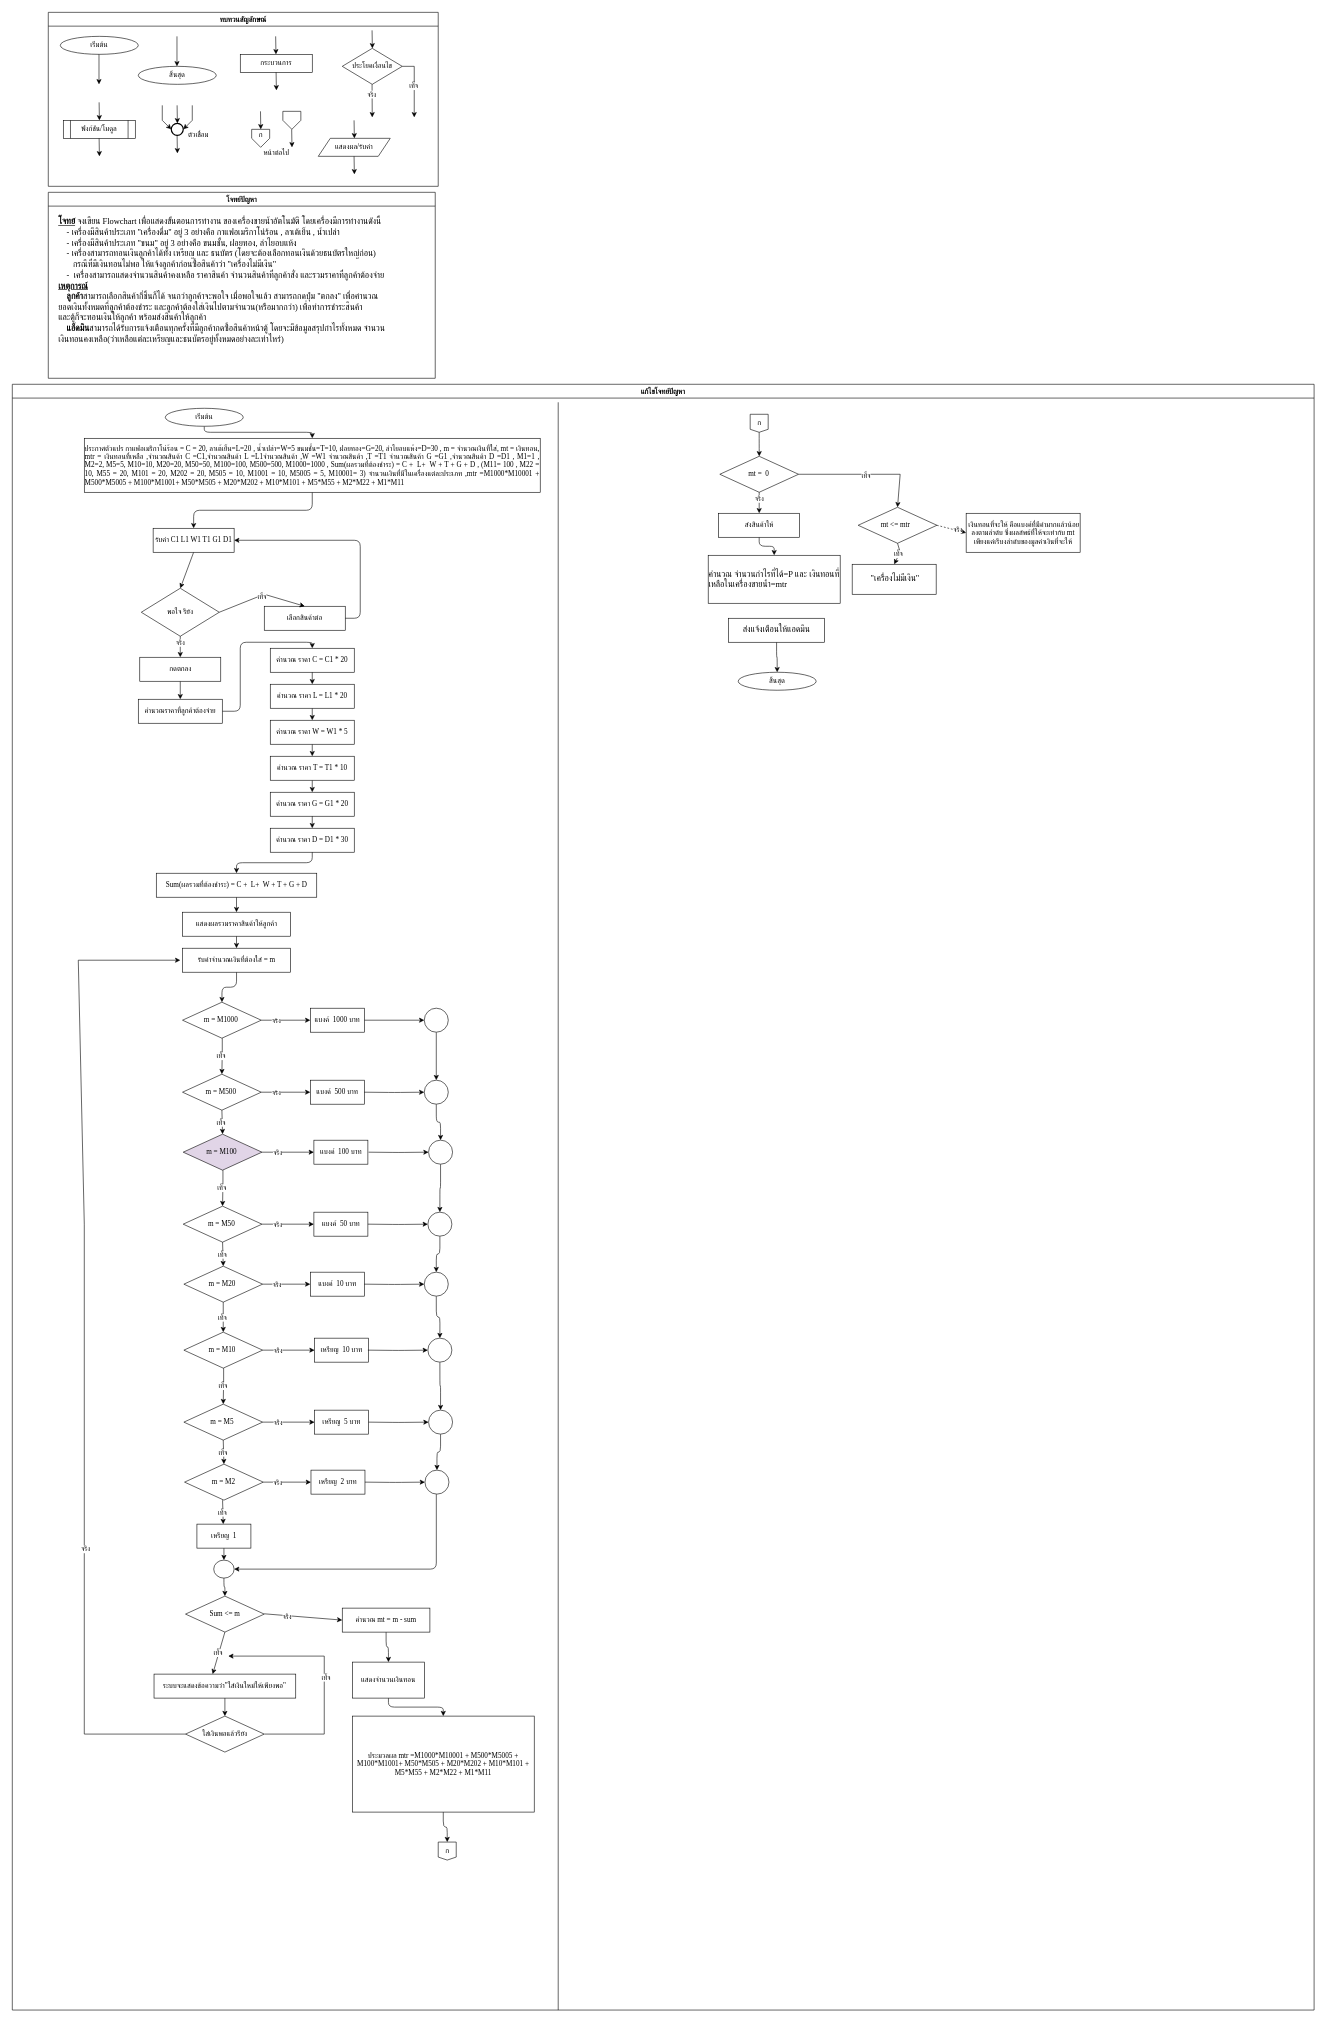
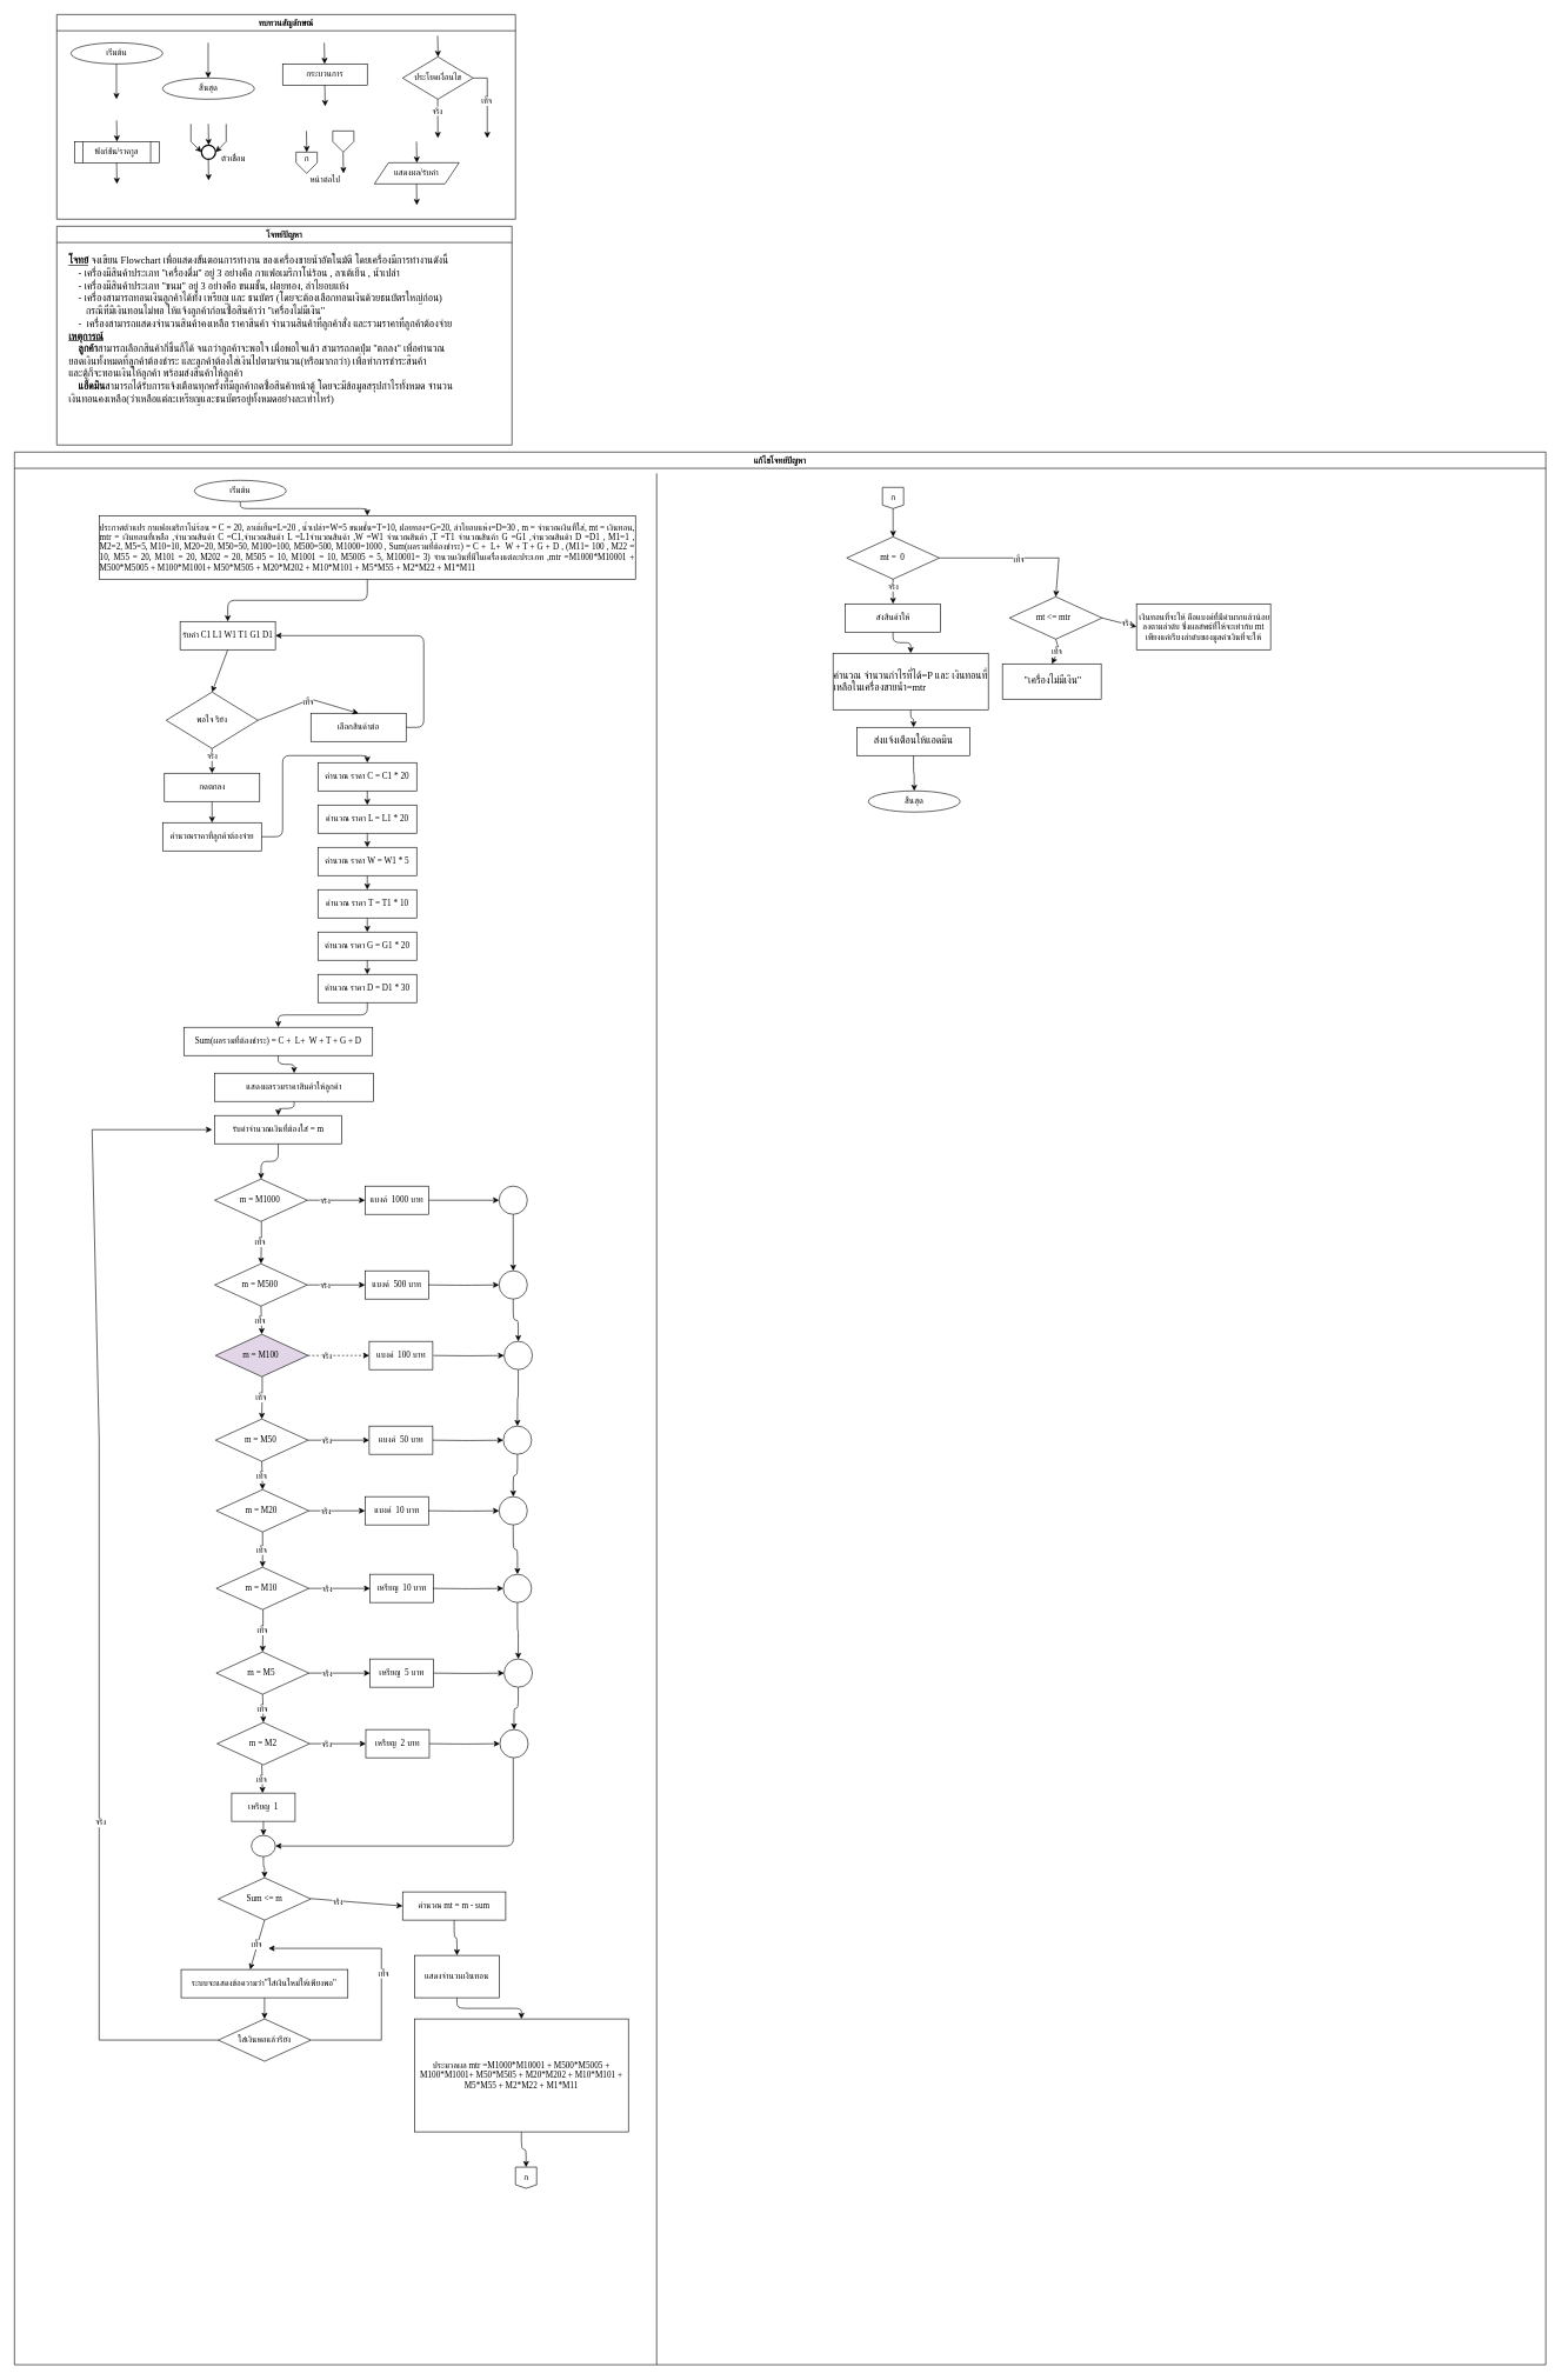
- <mxCell id="16" value="&lt;font data-font-src=&quot;https://fonts.googleapis.com/css?family=Sarabun&quot; face=&quot;Sarabun&quot;&gt;ฟังก์ชัน/โมดูล&lt;/font&gt;" style="shape=process;whiteSpace=wrap;html=1;backgroundOutline=1;" parent="2" vertex="1"><mxGeometry x="25" y="180" width="120" height="30" as="geometry" /></mxCell>
+ <mxCell id="16" value="&lt;font data-font-src=&quot;https://fonts.googleapis.com/css?family=Sarabun&quot; face=&quot;Sarabun&quot;&gt;ฟังก์ชัน/ราคาูล&lt;/font&gt;" style="shape=process;whiteSpace=wrap;html=1;backgroundOutline=1;" parent="2" vertex="1"><mxGeometry x="25" y="180" width="120" height="30" as="geometry" /></mxCell>
- <mxCell id="176" value="" style="endArrow=classic;html=1;rounded=0;exitX=1;exitY=0.5;exitDx=0;exitDy=0;entryX=0;entryY=0.5;entryDx=0;entryDy=0;dashed=1;" parent="34" source="172" target="175" edge="1"><mxGeometry width="50" height="50" relative="1" as="geometry"><mxPoint x="1255.005" y="190" as="sourcePoint" /><mxPoint x="1255.01" y="225" as="targetPoint" /><Array as="points" /></mxGeometry></mxCell>
+ <mxCell id="176" value="" style="endArrow=classic;html=1;rounded=0;exitX=1;exitY=0.5;exitDx=0;exitDy=0;entryX=0;entryY=0.5;entryDx=0;entryDy=0;" parent="34" source="172" target="175" edge="1"><mxGeometry width="50" height="50" relative="1" as="geometry"><mxPoint x="1255.005" y="190" as="sourcePoint" /><mxPoint x="1255.01" y="225" as="targetPoint" /><Array as="points" /></mxGeometry></mxCell>
+ <mxCell id="181" value="" style="edgeStyle=orthogonalEdgeStyle;html=1;" parent="34" source="182" target="184" edge="1"><mxGeometry relative="1" as="geometry" /></mxCell>
- <mxCell id="69" value="แสดงผลรวมราคาสินค้าให้ลูกค้า" style="rounded=0;whiteSpace=wrap;html=1;fontFamily=Sarabun;fontSource=https%3A%2F%2Ffonts.googleapis.com%2Fcss%3Ffamily%3DSarabun;" parent="34" vertex="1"><mxGeometry x="283.75" y="880" width="180" height="40" as="geometry" /></mxCell>
+ <mxCell id="69" value="แสดงผลรวมราคาสินค้าให้ลูกค้า" style="rounded=0;whiteSpace=wrap;html=1;fontFamily=Sarabun;fontSource=https%3A%2F%2Ffonts.googleapis.com%2Fcss%3Ffamily%3DSarabun;" parent="34" vertex="1"><mxGeometry x="283.75" y="880" width="225" height="40" as="geometry" /></mxCell>
- <mxCell id="82" value="" style="endArrow=classic;html=1;rounded=0;entryX=0;entryY=0.5;entryDx=0;entryDy=0;exitX=1;exitY=0.5;exitDx=0;exitDy=0;" parent="34" source="77" target="95" edge="1"><mxGeometry width="50" height="50" relative="1" as="geometry"><mxPoint x="412.75" y="1280" as="sourcePoint" /><mxPoint x="492.75" y="1279.5" as="targetPoint" /><Array as="points" /></mxGeometry></mxCell>
+ <mxCell id="82" value="" style="endArrow=classic;html=1;rounded=0;entryX=0;entryY=0.5;entryDx=0;entryDy=0;exitX=1;exitY=0.5;exitDx=0;exitDy=0;dashed=1;" parent="34" source="77" target="95" edge="1"><mxGeometry width="50" height="50" relative="1" as="geometry"><mxPoint x="412.75" y="1280" as="sourcePoint" /><mxPoint x="492.75" y="1279.5" as="targetPoint" /><Array as="points" /></mxGeometry></mxCell>
